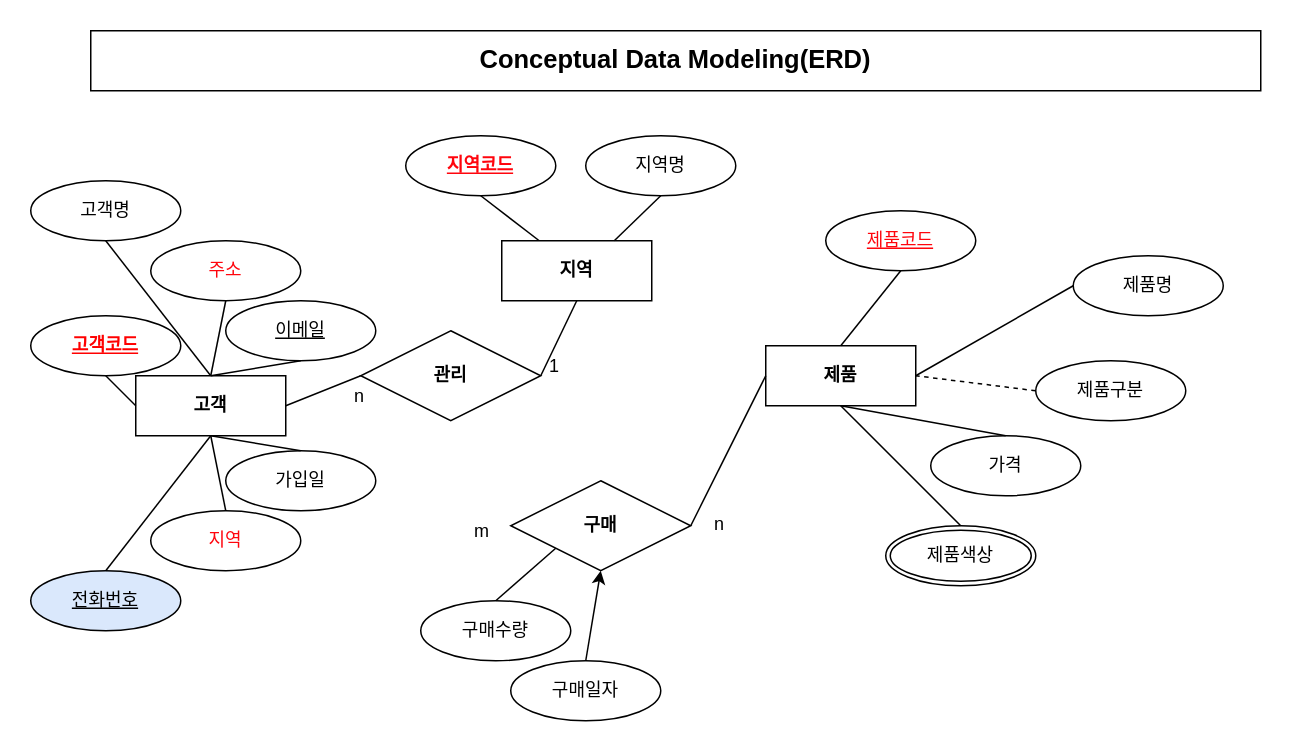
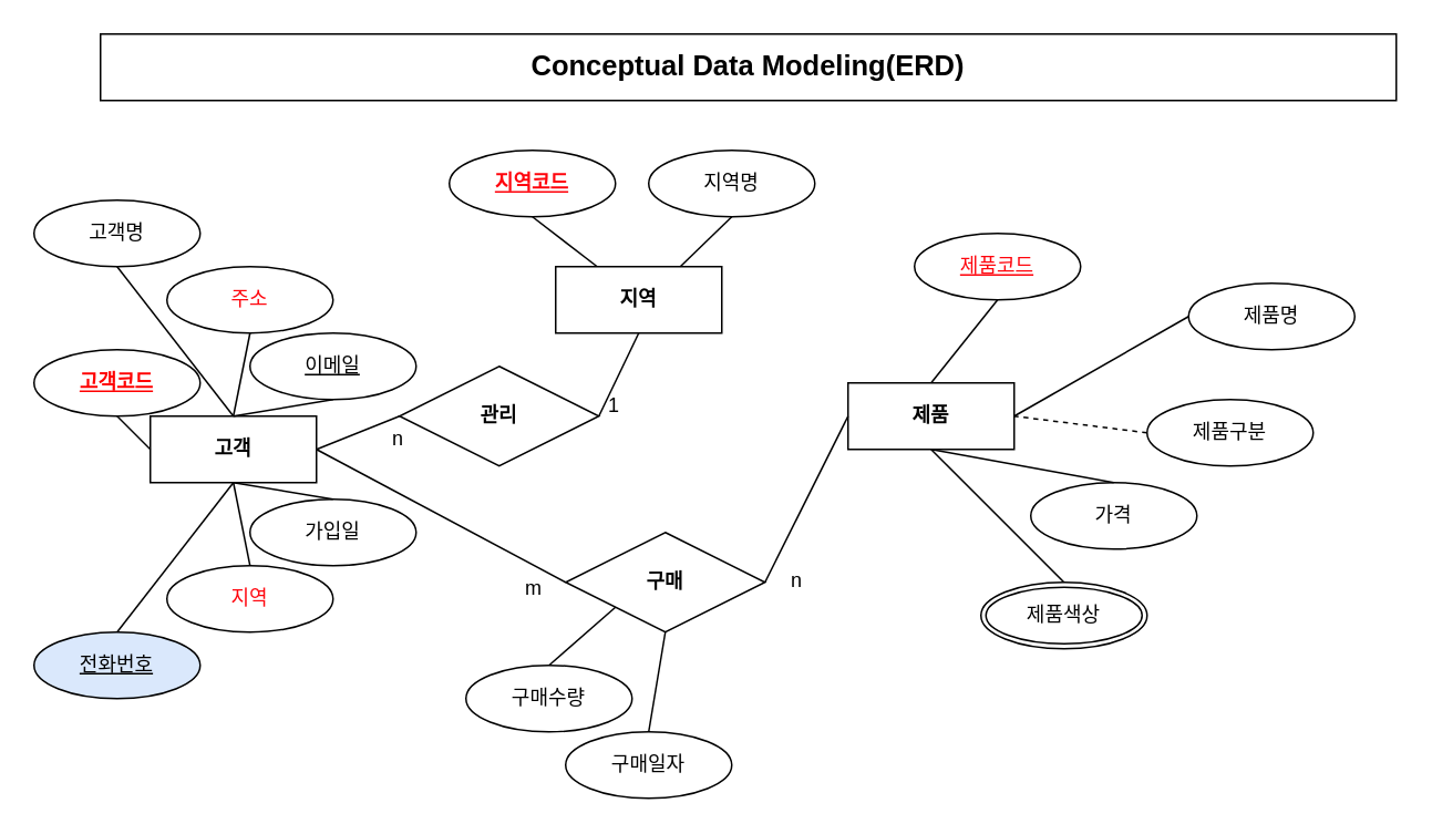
+ <mxCell id="39" value="" style="endArrow=none;html=1;rounded=0;exitX=0;exitY=0.5;exitDx=0;exitDy=0;entryX=1;entryY=0.5;entryDx=0;entryDy=0;" edge="1" parent="1" source="34" target="2"><mxGeometry relative="1" as="geometry"><mxPoint x="320" y="370" as="sourcePoint" /><mxPoint x="380" y="355" as="targetPoint" /></mxGeometry></mxCell>
- <mxCell id="38" value="" style="endArrow=classic;html=1;rounded=0;exitX=0.5;exitY=0;exitDx=0;exitDy=0;entryX=0.5;entryY=1;entryDx=0;entryDy=0;" edge="1" parent="1" source="36" target="34"><mxGeometry relative="1" as="geometry"><mxPoint x="310" y="360" as="sourcePoint" /><mxPoint x="370" y="345" as="targetPoint" /></mxGeometry></mxCell>
+ <mxCell id="38" value="" style="endArrow=none;html=1;rounded=0;exitX=0.5;exitY=0;exitDx=0;exitDy=0;entryX=0.5;entryY=1;entryDx=0;entryDy=0;" edge="1" parent="1" source="36" target="34"><mxGeometry relative="1" as="geometry"><mxPoint x="310" y="360" as="sourcePoint" /><mxPoint x="370" y="345" as="targetPoint" /></mxGeometry></mxCell>
